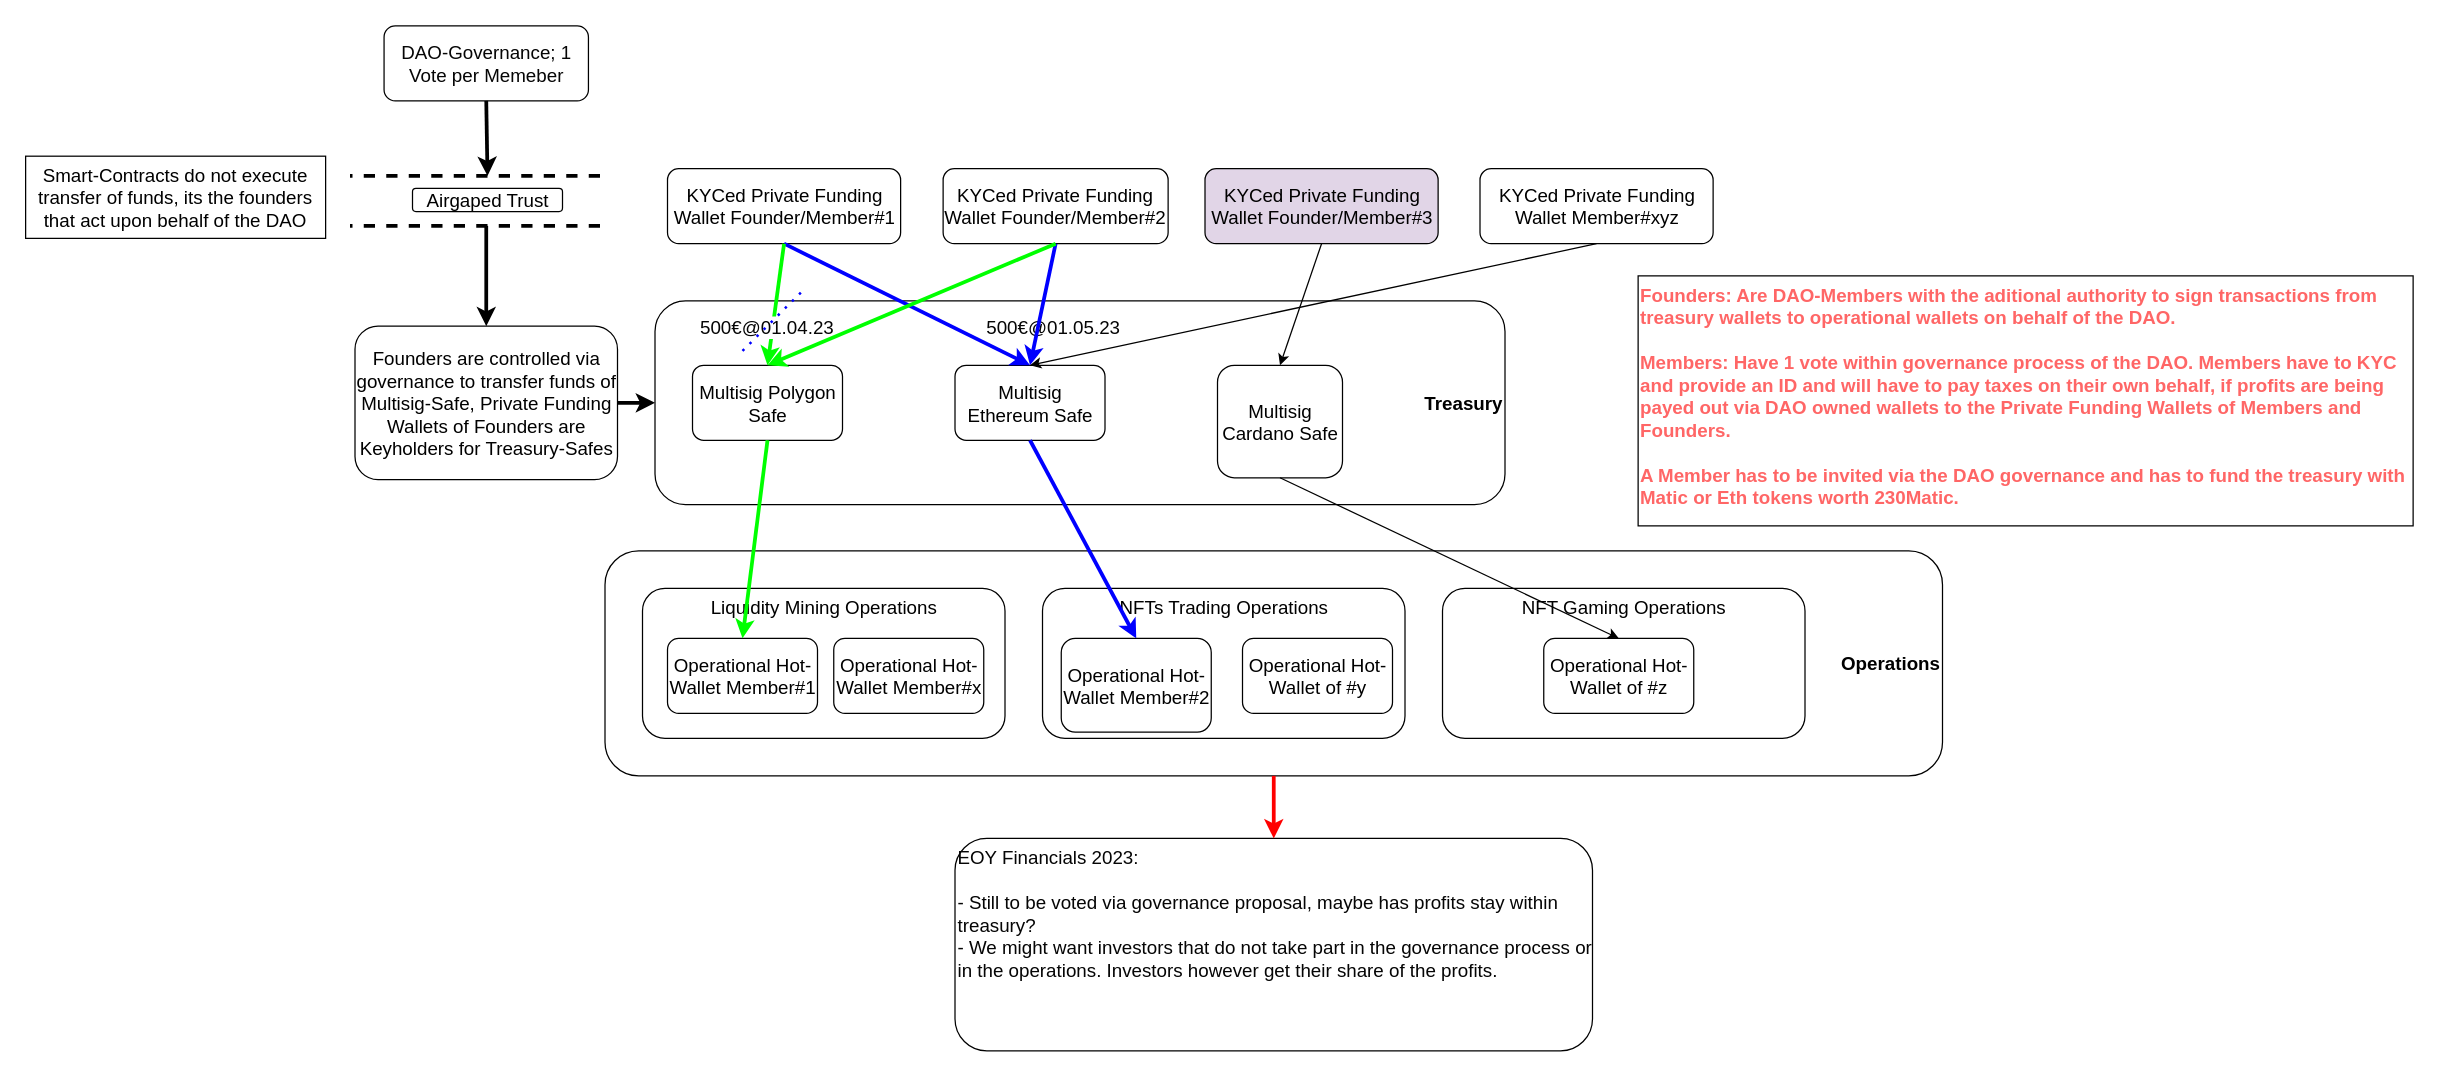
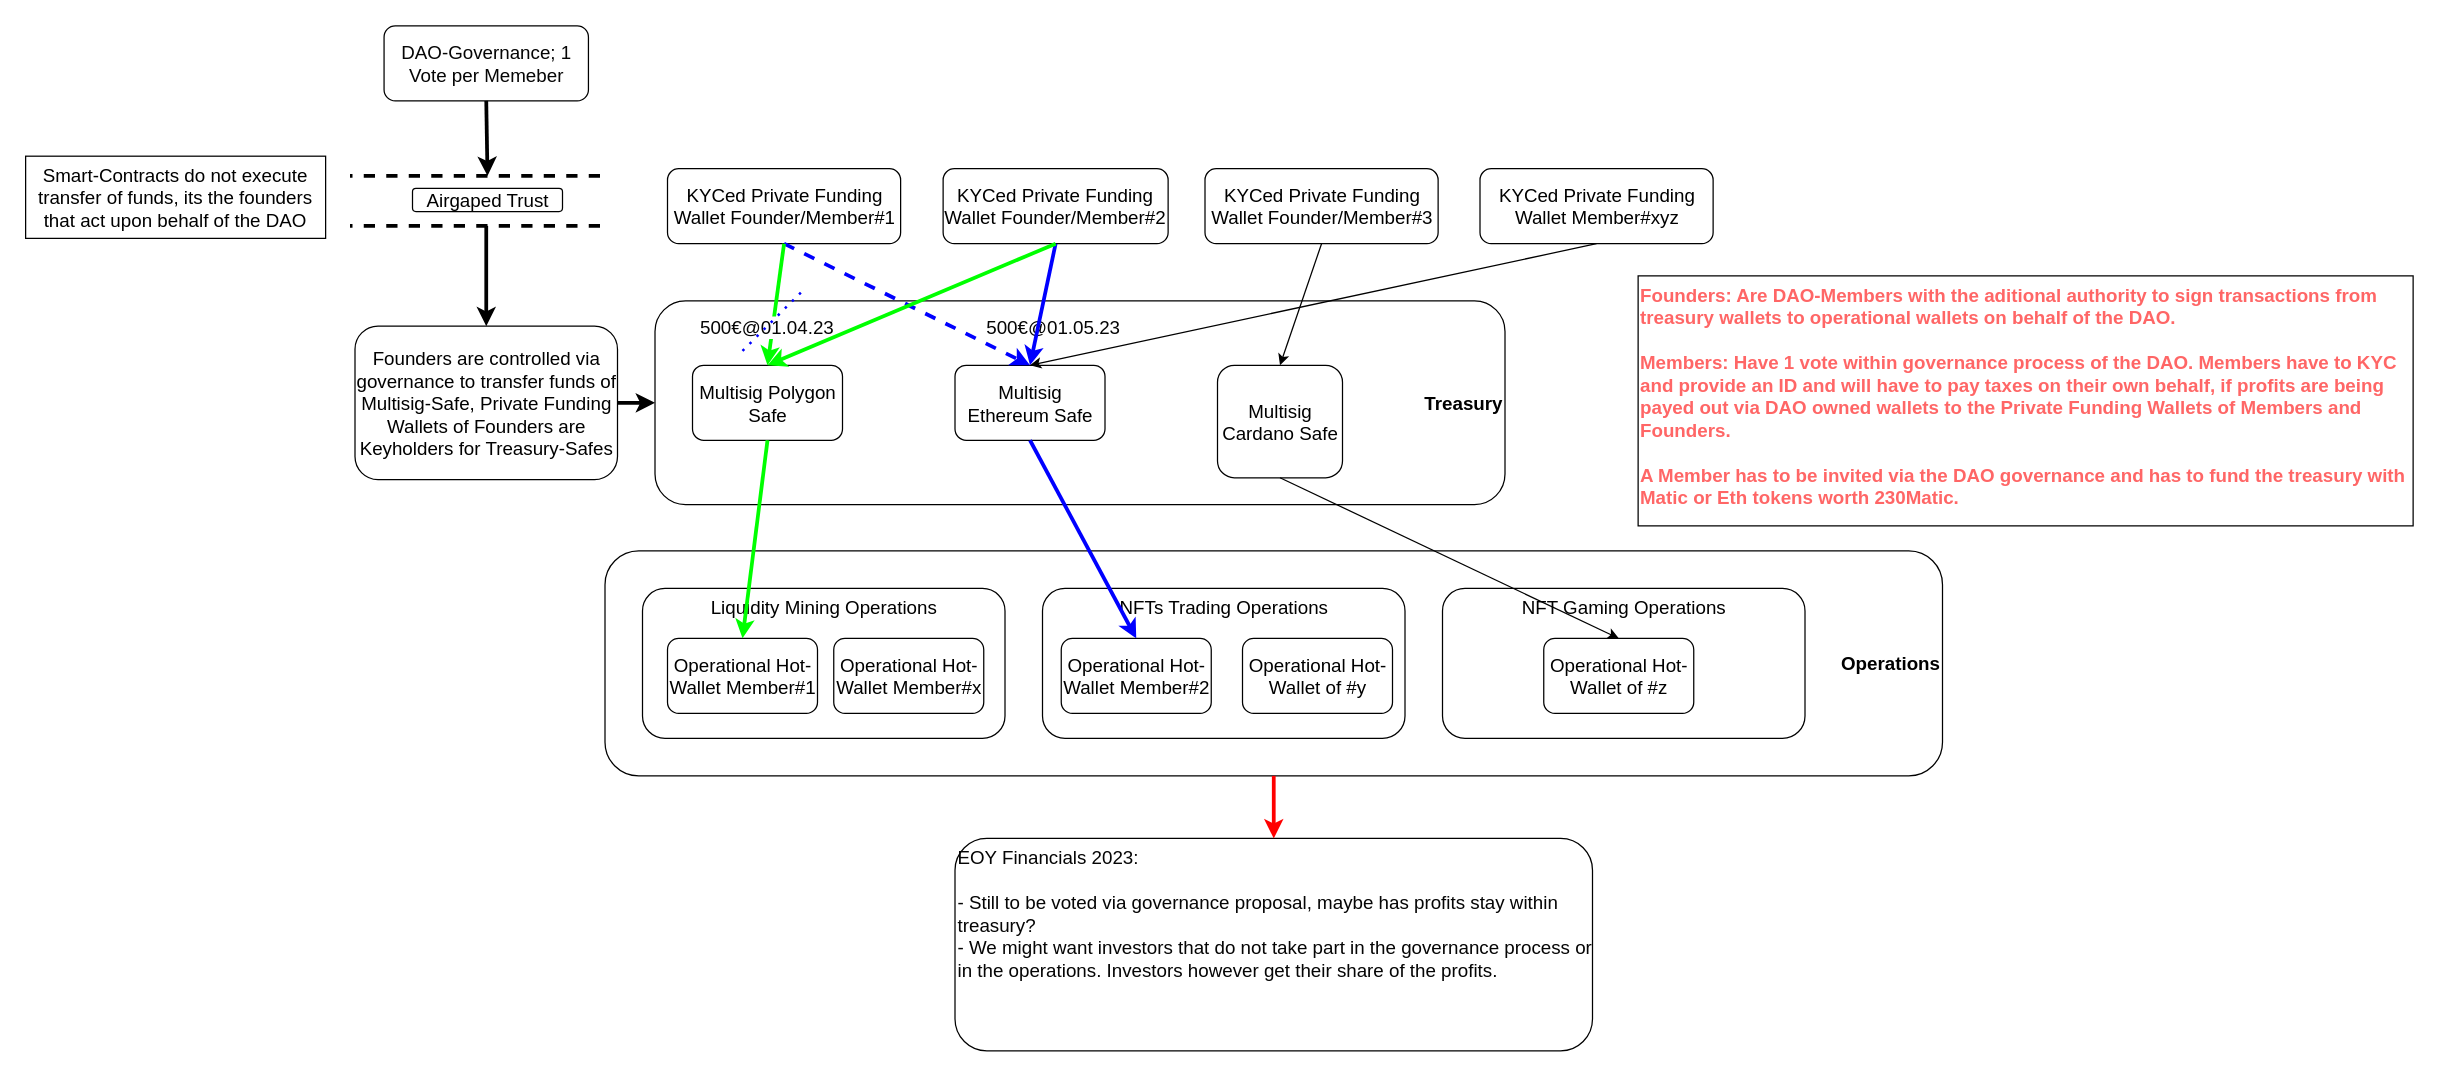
- <mxCell id="34" value="KYCed&amp;nbsp;Private Funding Wallet Founder/Member#3" style="rounded=1;whiteSpace=wrap;html=1;fontSize=15;fillColor=#e1d5e7;" parent="1" vertex="1"><mxGeometry x="963.5" y="134.25" width="186.5" height="60" as="geometry" /></mxCell>
+ <mxCell id="34" value="KYCed&amp;nbsp;Private Funding Wallet Founder/Member#3" style="rounded=1;whiteSpace=wrap;html=1;fontSize=15;" parent="1" vertex="1"><mxGeometry x="963.5" y="134.25" width="186.5" height="60" as="geometry" /></mxCell>
- <mxCell id="8" value="" style="endArrow=classic;startArrow=none;html=1;rounded=0;entryX=0.5;entryY=0;entryDx=0;entryDy=0;exitX=0.5;exitY=1;exitDx=0;exitDy=0;strokeColor=#0000FF;strokeWidth=3;startFill=0;fontSize=15;" parent="1" source="3" target="5" edge="1"><mxGeometry width="50" height="50" relative="1" as="geometry"><mxPoint x="753.5" y="280" as="sourcePoint" /><mxPoint x="803.5" y="230" as="targetPoint" /></mxGeometry></mxCell>
+ <mxCell id="8" value="" style="endArrow=classic;startArrow=none;html=1;rounded=0;entryX=0.5;entryY=0;entryDx=0;entryDy=0;exitX=0.5;exitY=1;exitDx=0;exitDy=0;strokeColor=#0000FF;strokeWidth=3;startFill=0;fontSize=15;dashed=1;" parent="1" source="3" target="5" edge="1"><mxGeometry width="50" height="50" relative="1" as="geometry"><mxPoint x="753.5" y="280" as="sourcePoint" /><mxPoint x="803.5" y="230" as="targetPoint" /></mxGeometry></mxCell>
- <mxCell id="21" value="Operational Hot-Wallet Member#2" style="rounded=1;whiteSpace=wrap;html=1;fontSize=15;" parent="1" vertex="1"><mxGeometry x="848.5" y="510" width="120" height="75" as="geometry" /></mxCell>
+ <mxCell id="21" value="Operational Hot-Wallet Member#2" style="rounded=1;whiteSpace=wrap;html=1;fontSize=15;" parent="1" vertex="1"><mxGeometry x="848.5" y="510" width="120" height="60" as="geometry" /></mxCell>
